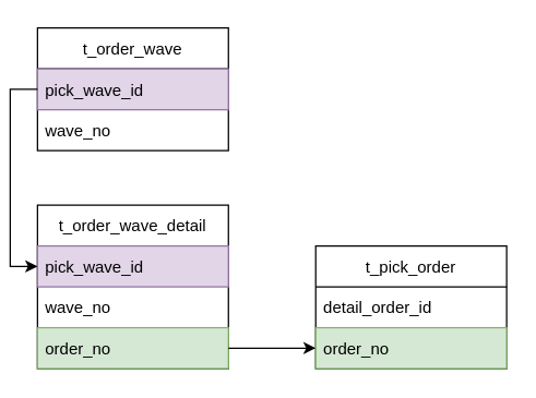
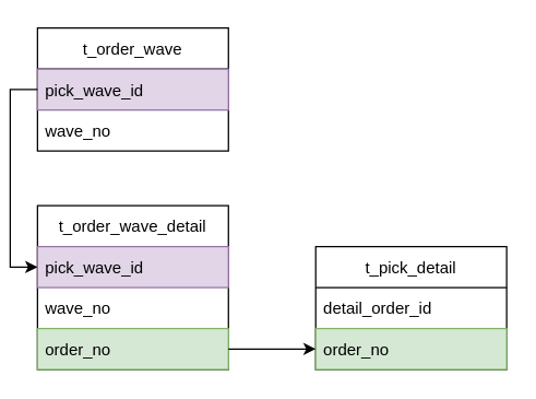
- <mxCell id="9" value="t_pick_order" style="swimlane;fontStyle=0;childLayout=stackLayout;horizontal=1;startSize=30;horizontalStack=0;resizeParent=1;resizeParentMax=0;resizeLast=0;collapsible=1;marginBottom=0;" vertex="1" parent="1"><mxGeometry x="224" y="180" width="140" height="90" as="geometry" /></mxCell>
+ <mxCell id="9" value="t_pick_detail" style="swimlane;fontStyle=0;childLayout=stackLayout;horizontal=1;startSize=30;horizontalStack=0;resizeParent=1;resizeParentMax=0;resizeLast=0;collapsible=1;marginBottom=0;" vertex="1" parent="1"><mxGeometry x="224" y="180" width="140" height="90" as="geometry" /></mxCell>
